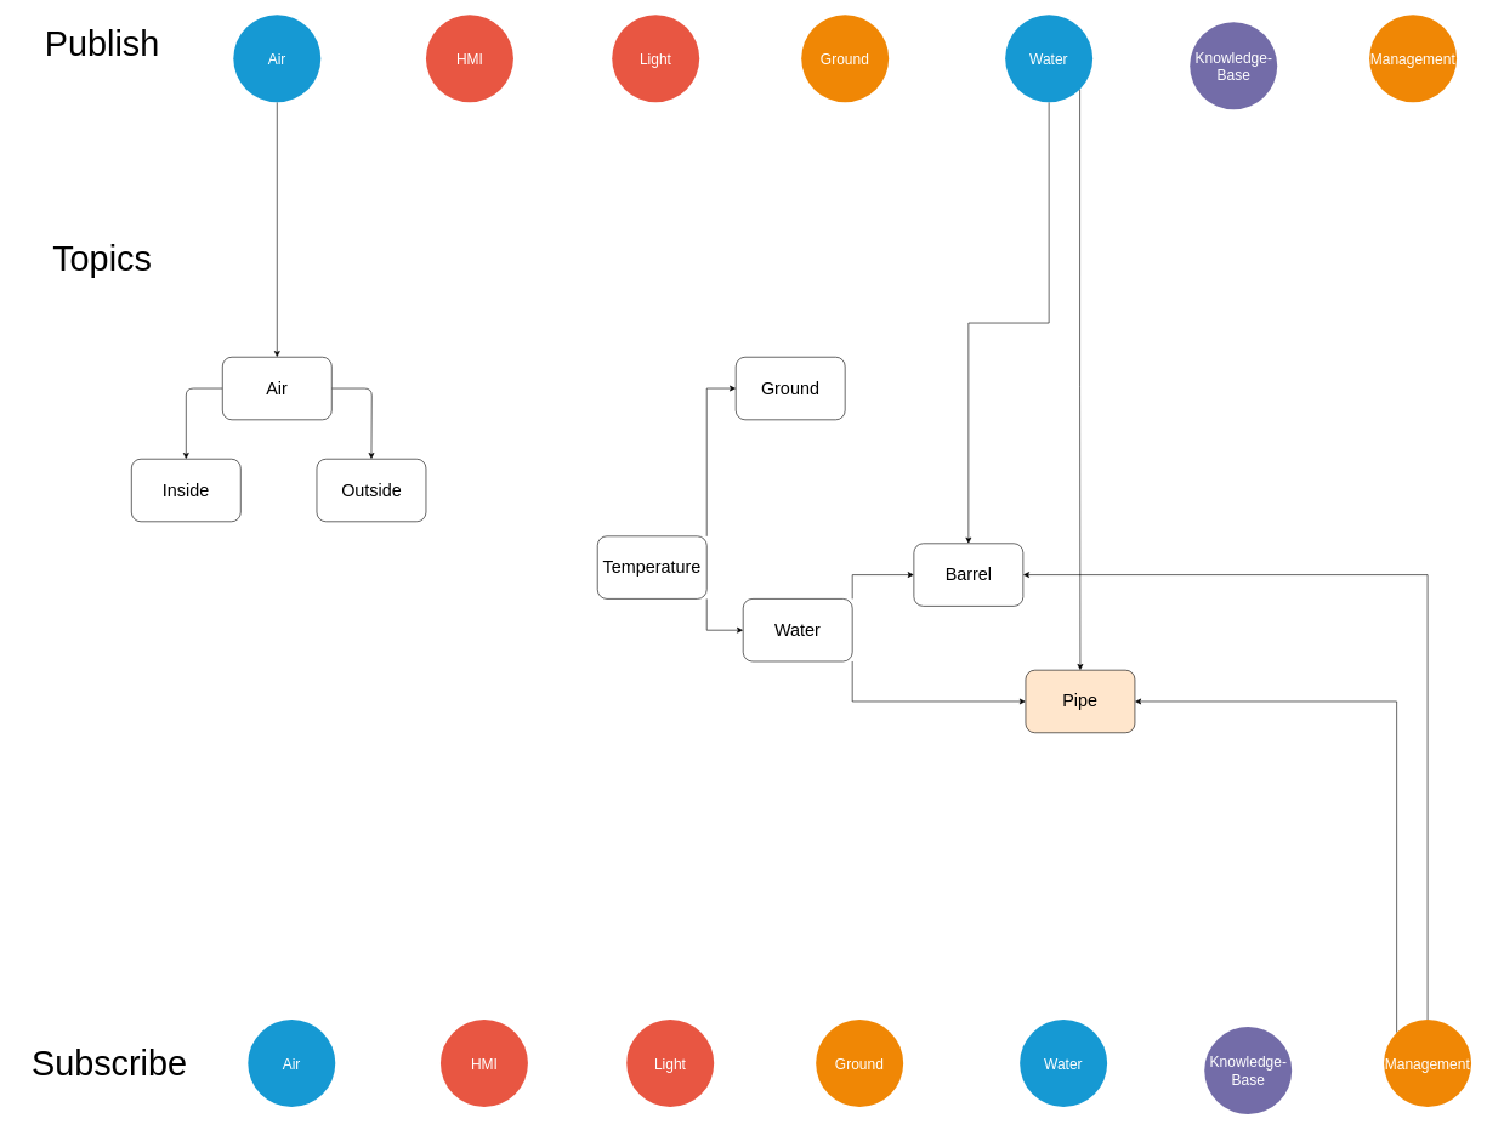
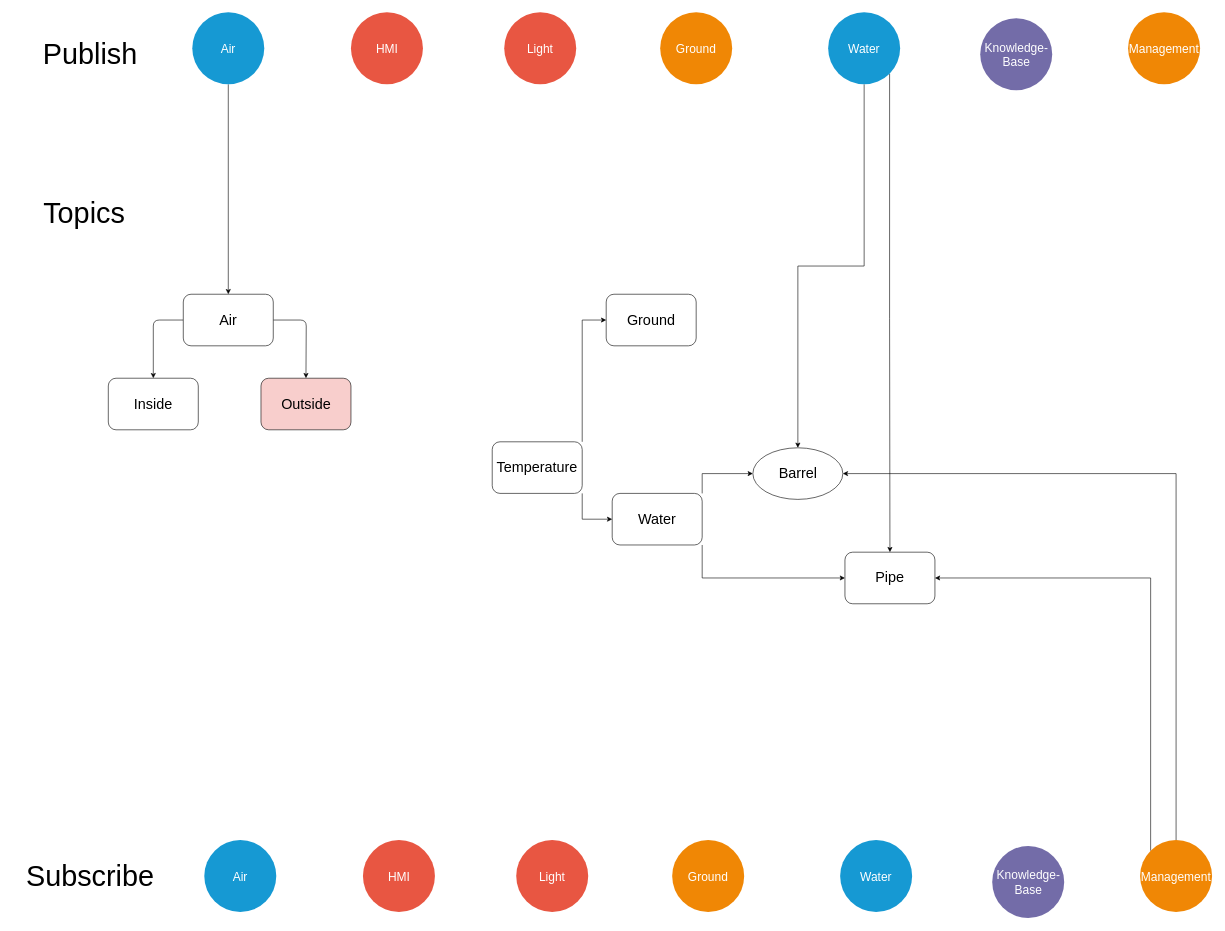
- <mxCell id="26" value="&lt;font style=&quot;font-size: 48px&quot;&gt;Publish&lt;/font&gt;" style="text;html=1;strokeColor=none;fillColor=none;align=center;verticalAlign=middle;whiteSpace=wrap;rounded=0;" parent="1" vertex="1"><mxGeometry x="20" y="20" width="240" height="80" as="geometry" /></mxCell>
+ <mxCell id="26" value="&lt;font style=&quot;font-size: 48px&quot;&gt;Publish&lt;/font&gt;" style="text;html=1;strokeColor=none;fillColor=none;align=center;verticalAlign=middle;whiteSpace=wrap;rounded=0;" parent="1" vertex="1"><mxGeometry x="30" y="50" width="240" height="80" as="geometry" /></mxCell>
- <mxCell id="37" value="&lt;font style=&quot;font-size: 24px&quot;&gt;Outside&lt;/font&gt;" style="rounded=1;whiteSpace=wrap;html=1;" vertex="1" parent="1"><mxGeometry x="434.5" y="630" width="150" height="86" as="geometry" /></mxCell>
+ <mxCell id="37" value="&lt;font style=&quot;font-size: 24px&quot;&gt;Outside&lt;/font&gt;" style="rounded=1;whiteSpace=wrap;html=1;fillColor=#f8cecc;" vertex="1" parent="1"><mxGeometry x="434.5" y="630" width="150" height="86" as="geometry" /></mxCell>
- <mxCell id="32" value="&lt;font style=&quot;font-size: 24px&quot;&gt;Barrel&lt;/font&gt;" style="rounded=1;whiteSpace=wrap;html=1;" parent="1" vertex="1"><mxGeometry x="1254.5" y="746" width="150" height="86" as="geometry" /></mxCell>
+ <mxCell id="32" value="&lt;font style=&quot;font-size: 24px&quot;&gt;Barrel&lt;/font&gt;" style="ellipse;whiteSpace=wrap;html=1;" parent="1" vertex="1"><mxGeometry x="1254.5" y="746" width="150" height="86" as="geometry" /></mxCell>
- <mxCell id="31" value="&lt;font style=&quot;font-size: 24px&quot;&gt;Pipe&lt;/font&gt;" style="rounded=1;whiteSpace=wrap;html=1;fillColor=#ffe6cc;" parent="1" vertex="1"><mxGeometry x="1408" y="920" width="150" height="86" as="geometry" /></mxCell>
+ <mxCell id="31" value="&lt;font style=&quot;font-size: 24px&quot;&gt;Pipe&lt;/font&gt;" style="rounded=1;whiteSpace=wrap;html=1;" parent="1" vertex="1"><mxGeometry x="1408" y="920" width="150" height="86" as="geometry" /></mxCell>
